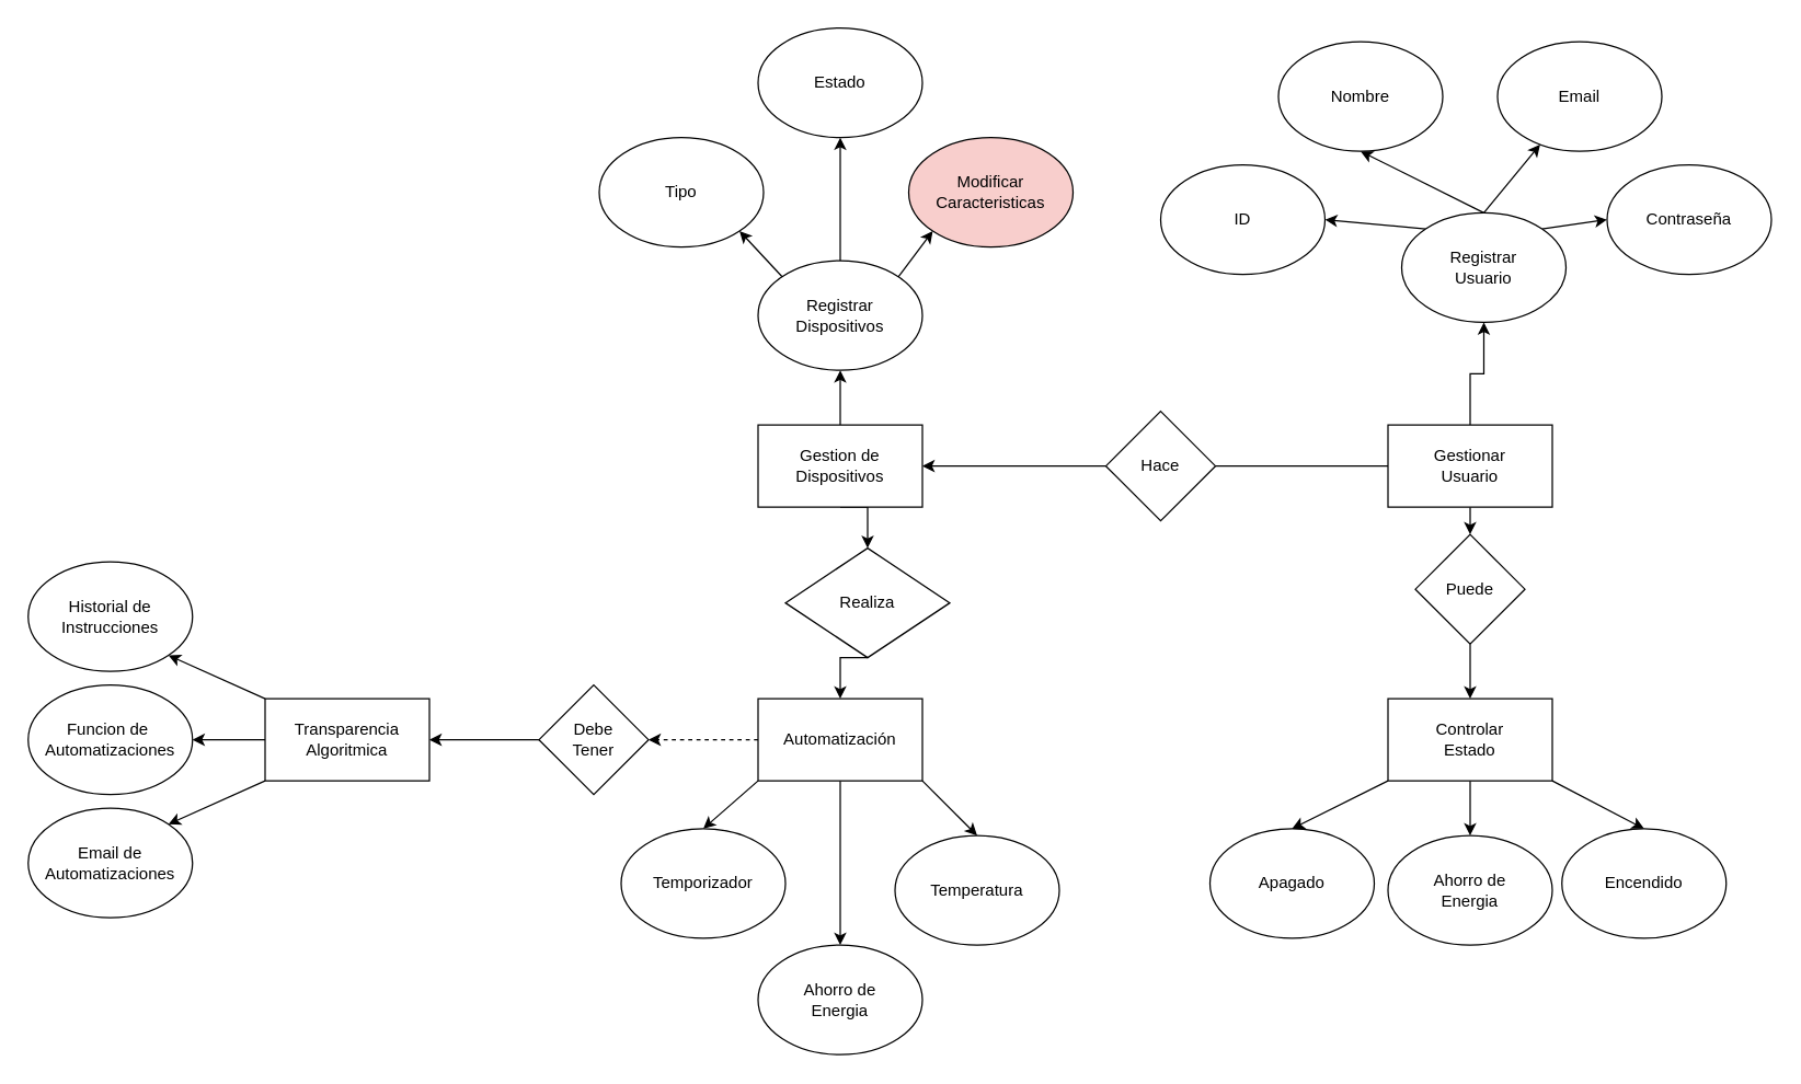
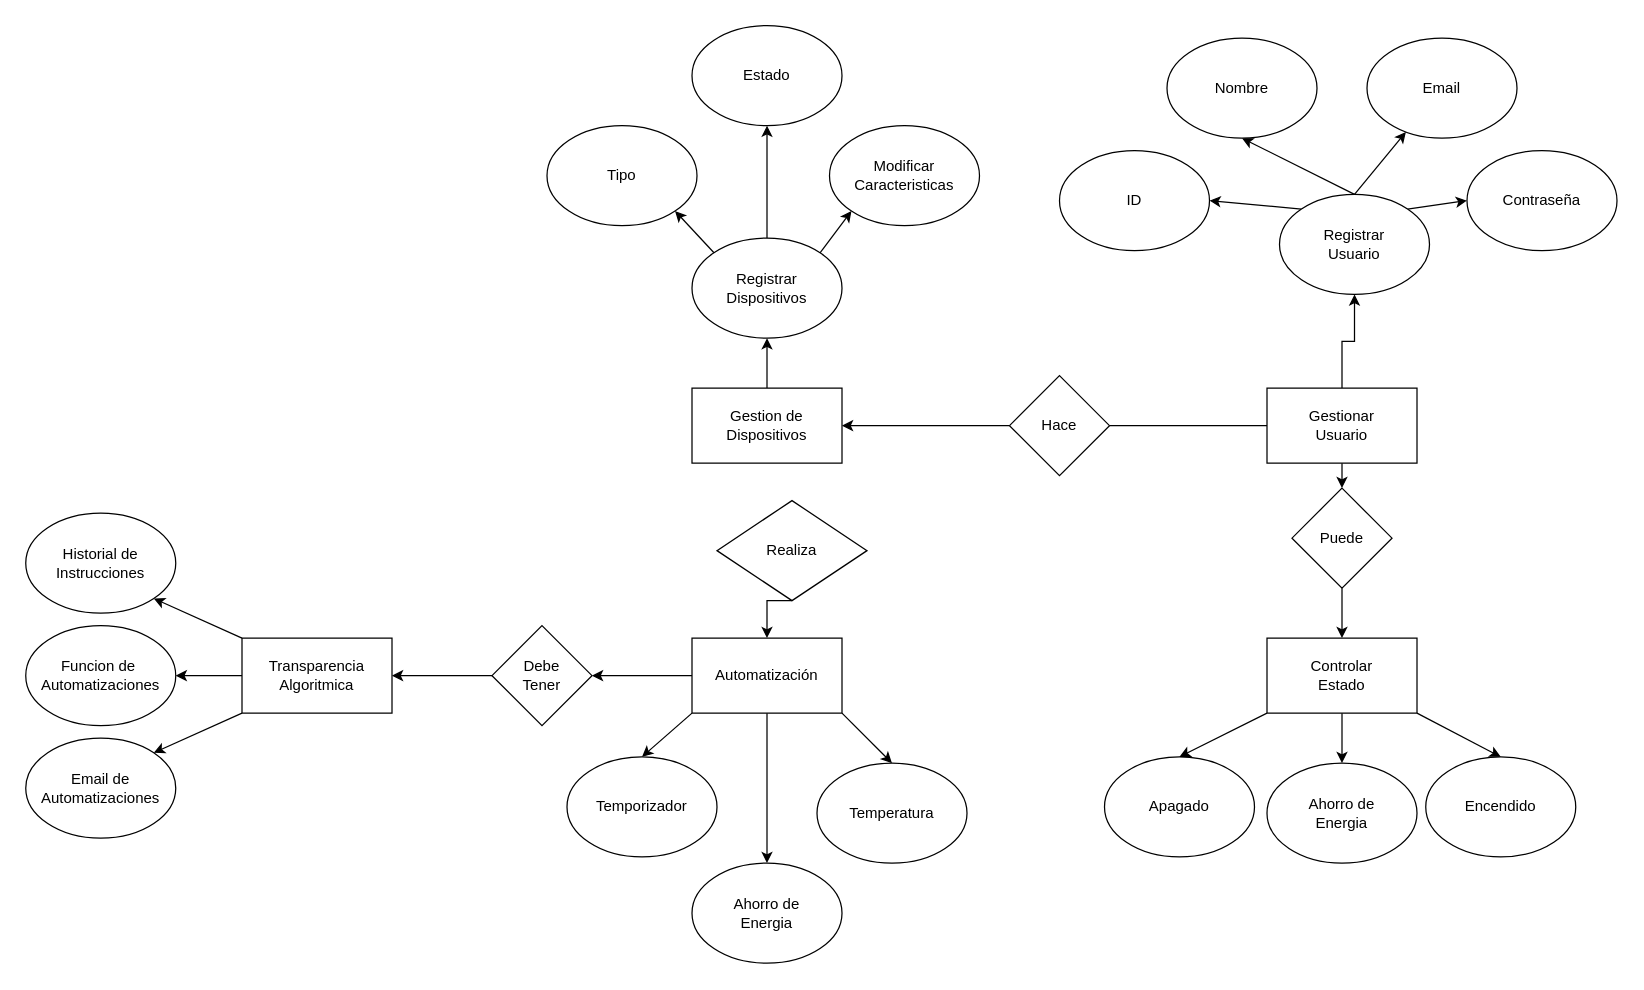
- <mxCell id="36" value="Modificar&lt;br&gt;Caracteristicas" style="ellipse;whiteSpace=wrap;html=1;fillColor=#f8cecc;" vertex="1" parent="1"><mxGeometry x="663" y="100" width="120" height="80" as="geometry" /></mxCell>
+ <mxCell id="36" value="Modificar&lt;br&gt;Caracteristicas" style="ellipse;whiteSpace=wrap;html=1;" vertex="1" parent="1"><mxGeometry x="663" y="100" width="120" height="80" as="geometry" /></mxCell>
- <mxCell id="12" style="edgeStyle=orthogonalEdgeStyle;rounded=0;orthogonalLoop=1;jettySize=auto;html=1;exitX=0.5;exitY=1;exitDx=0;exitDy=0;entryX=0.5;entryY=0;entryDx=0;entryDy=0;" edge="1" parent="1" source="13" target="49"><mxGeometry relative="1" as="geometry" /></mxCell>
- <mxCell id="20" style="edgeStyle=orthogonalEdgeStyle;rounded=0;orthogonalLoop=1;jettySize=auto;html=1;exitX=0;exitY=0.5;exitDx=0;exitDy=0;entryX=1;entryY=0.5;entryDx=0;entryDy=0;dashed=1;" edge="1" parent="1" source="21" target="51"><mxGeometry relative="1" as="geometry" /></mxCell>
+ <mxCell id="20" style="edgeStyle=orthogonalEdgeStyle;rounded=0;orthogonalLoop=1;jettySize=auto;html=1;exitX=0;exitY=0.5;exitDx=0;exitDy=0;entryX=1;entryY=0.5;entryDx=0;entryDy=0;" edge="1" parent="1" source="21" target="51"><mxGeometry relative="1" as="geometry" /></mxCell>
